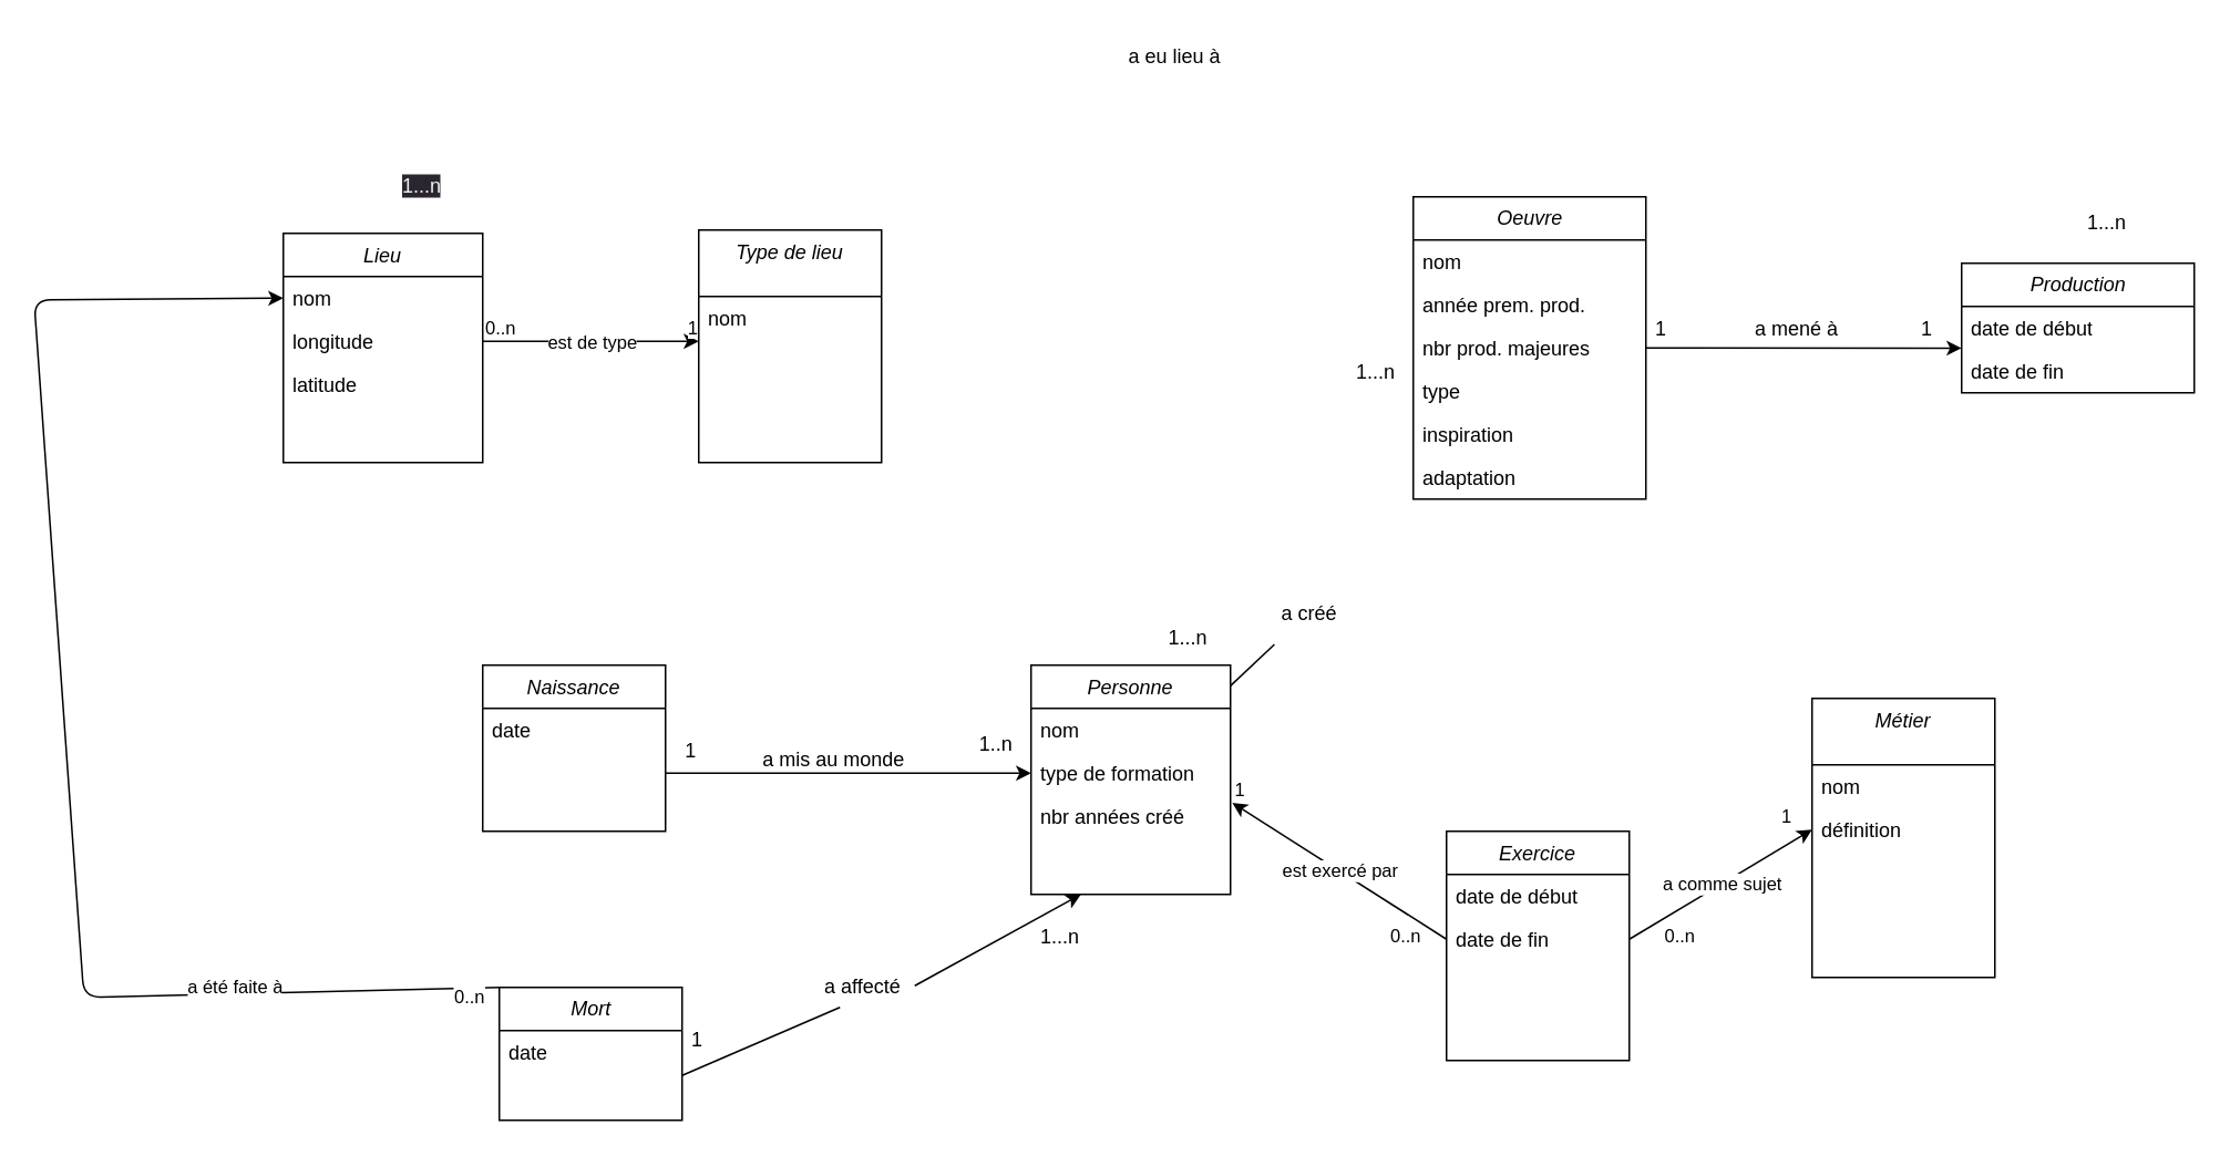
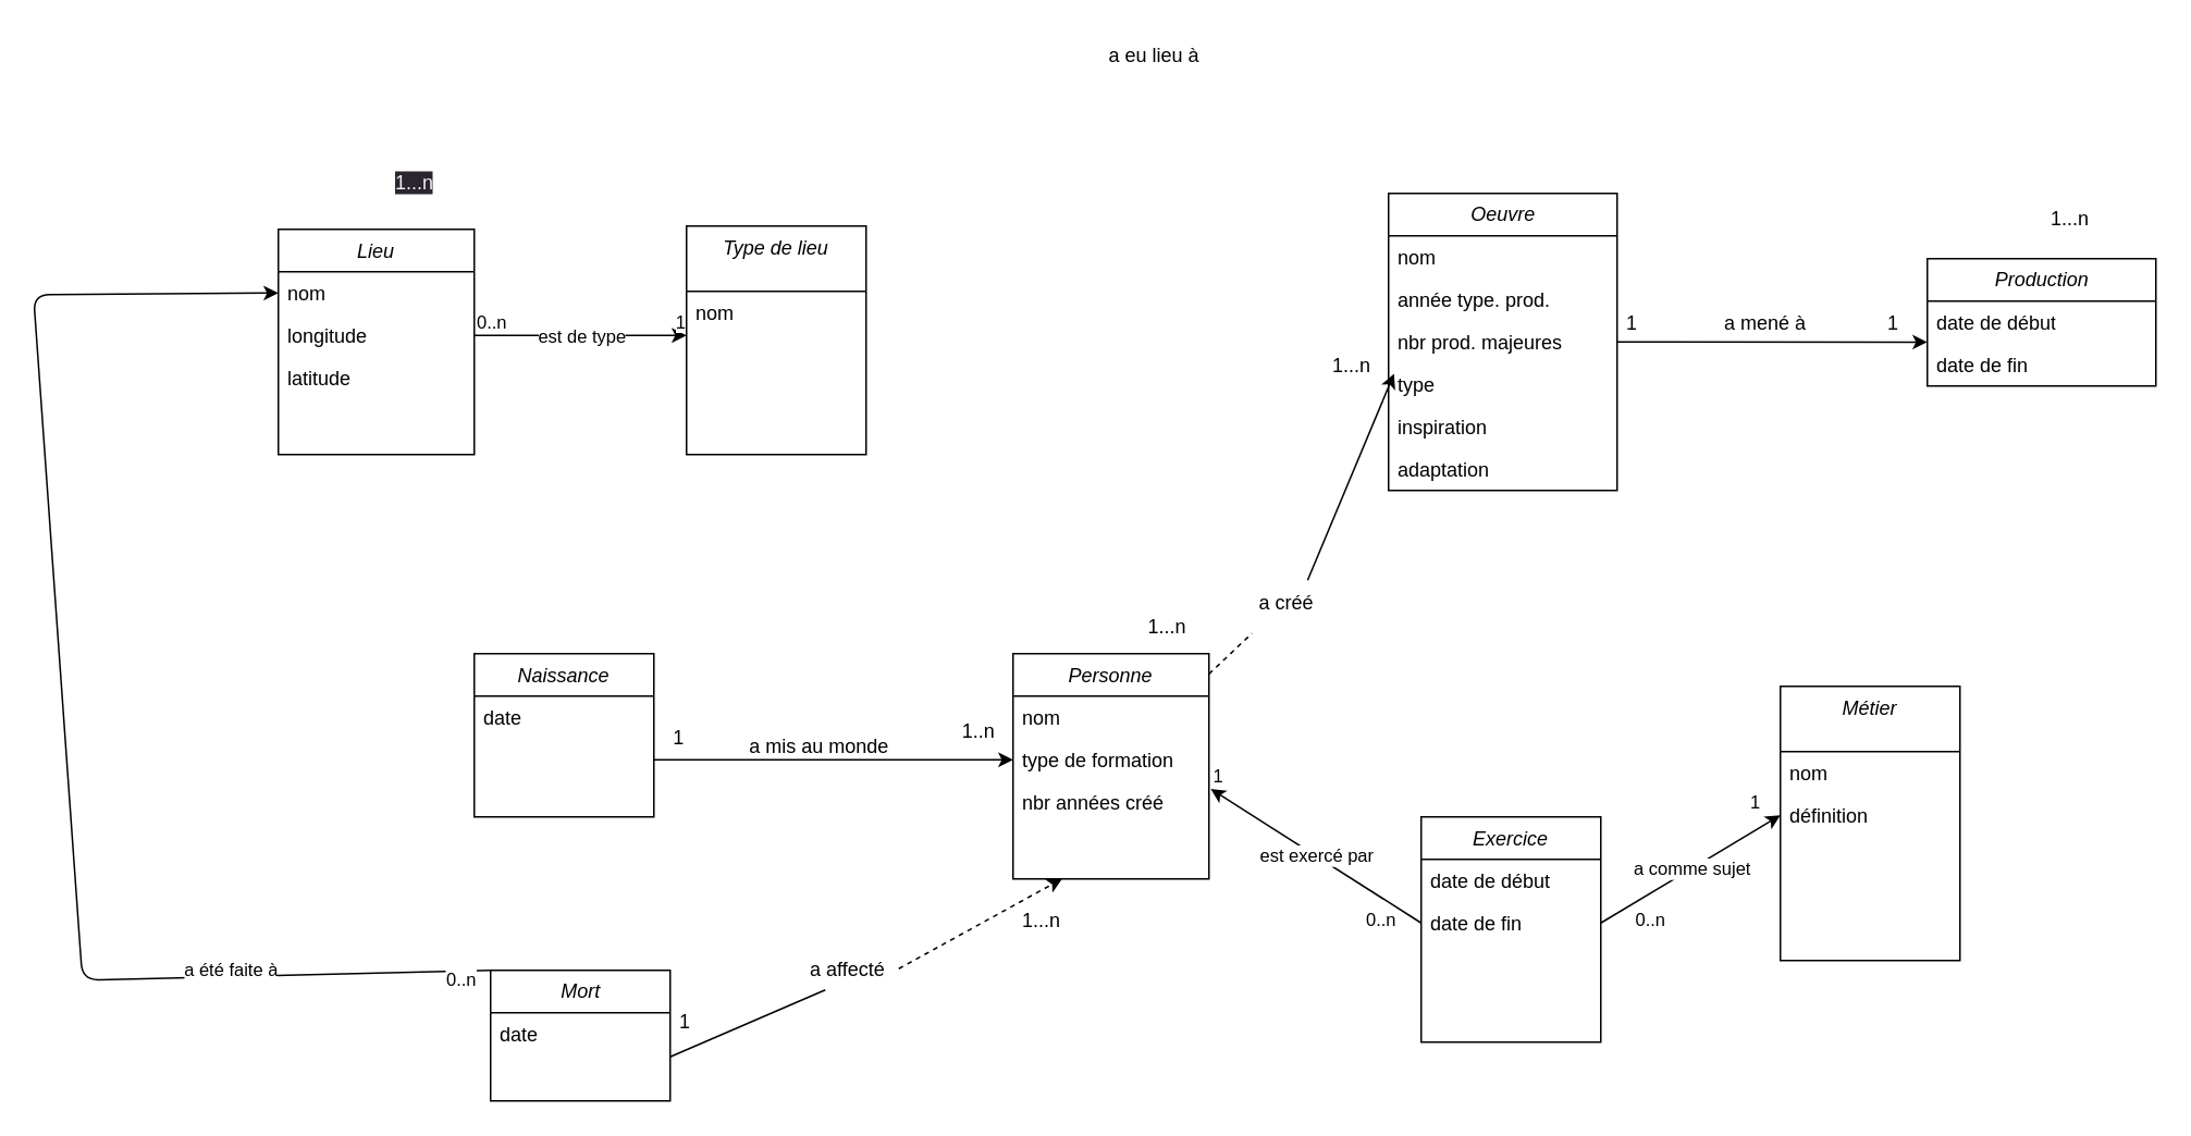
- <mxCell id="41" value="année prem. prod." style="text;strokeColor=none;fillColor=none;align=left;verticalAlign=top;spacingLeft=4;spacingRight=4;overflow=hidden;rotatable=0;points=[[0,0.5],[1,0.5]];portConstraint=eastwest;whiteSpace=wrap;html=1;" parent="39" vertex="1"><mxGeometry y="52" width="140" height="26" as="geometry" /></mxCell>
+ <mxCell id="41" value="année type. prod." style="text;strokeColor=none;fillColor=none;align=left;verticalAlign=top;spacingLeft=4;spacingRight=4;overflow=hidden;rotatable=0;points=[[0,0.5],[1,0.5]];portConstraint=eastwest;whiteSpace=wrap;html=1;" parent="39" vertex="1"><mxGeometry y="52" width="140" height="26" as="geometry" /></mxCell>
+ <mxCell id="6" style="edgeStyle=none;html=1;entryX=0.024;entryY=1.249;entryDx=0;entryDy=0;entryPerimeter=0;startArrow=none;" parent="1" source="47" target="42" edge="1"><mxGeometry relative="1" as="geometry" /></mxCell>
- <mxCell id="46" value="" style="edgeStyle=none;html=1;entryX=0.024;entryY=1.249;entryDx=0;entryDy=0;entryPerimeter=0;endArrow=none;" parent="1" source="7" target="47" edge="1"><mxGeometry relative="1" as="geometry"><mxPoint x="729.732" y="400" as="sourcePoint" /><mxPoint x="853.36" y="228.474" as="targetPoint" /></mxGeometry></mxCell>
+ <mxCell id="46" value="" style="edgeStyle=none;html=1;entryX=0.024;entryY=1.249;entryDx=0;entryDy=0;entryPerimeter=0;endArrow=none;dashed=1;" parent="1" source="7" target="47" edge="1"><mxGeometry relative="1" as="geometry"><mxPoint x="729.732" y="400" as="sourcePoint" /><mxPoint x="853.36" y="228.474" as="targetPoint" /></mxGeometry></mxCell>
- <mxCell id="53" style="edgeStyle=none;html=1;exitX=1;exitY=0.5;exitDx=0;exitDy=0;entryX=0.25;entryY=1;entryDx=0;entryDy=0;startArrow=none;" parent="1" source="55" target="7" edge="1"><mxGeometry relative="1" as="geometry" /></mxCell>
+ <mxCell id="53" style="edgeStyle=none;html=1;exitX=1;exitY=0.5;exitDx=0;exitDy=0;entryX=0.25;entryY=1;entryDx=0;entryDy=0;startArrow=none;dashed=1;" parent="1" source="55" target="7" edge="1"><mxGeometry relative="1" as="geometry" /></mxCell>
